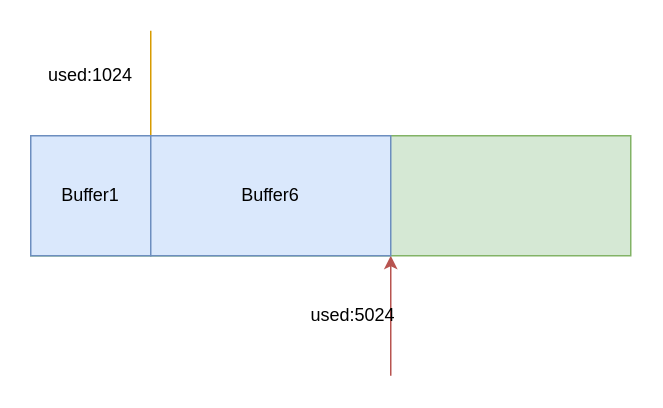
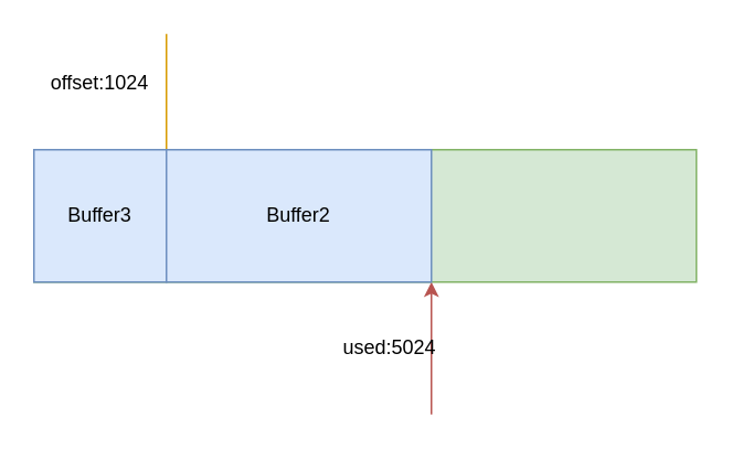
- <mxCell id="6" value="used:1024" style="text;html=1;strokeColor=none;fillColor=none;align=center;verticalAlign=middle;whiteSpace=wrap;rounded=0;" vertex="1" parent="1"><mxGeometry x="40" y="40" width="40" height="20" as="geometry" /></mxCell>
+ <mxCell id="6" value="offset:1024" style="text;html=1;strokeColor=none;fillColor=none;align=center;verticalAlign=middle;whiteSpace=wrap;rounded=0;" vertex="1" parent="1"><mxGeometry x="40" y="40" width="40" height="20" as="geometry" /></mxCell>
- <mxCell id="7" value="Buffer1" style="rounded=0;whiteSpace=wrap;html=1;fillColor=#dae8fc;strokeColor=#6c8ebf;" vertex="1" parent="1"><mxGeometry x="20" y="90" width="80" height="80" as="geometry" /></mxCell>
+ <mxCell id="7" value="Buffer3" style="rounded=0;whiteSpace=wrap;html=1;fillColor=#dae8fc;strokeColor=#6c8ebf;" vertex="1" parent="1"><mxGeometry x="20" y="90" width="80" height="80" as="geometry" /></mxCell>
- <mxCell id="8" value="Buffer6" style="rounded=0;whiteSpace=wrap;html=1;fillColor=#dae8fc;strokeColor=#6c8ebf;" vertex="1" parent="1"><mxGeometry x="100" y="90" width="160" height="80" as="geometry" /></mxCell>
+ <mxCell id="8" value="Buffer2" style="rounded=0;whiteSpace=wrap;html=1;fillColor=#dae8fc;strokeColor=#6c8ebf;" vertex="1" parent="1"><mxGeometry x="100" y="90" width="160" height="80" as="geometry" /></mxCell>
